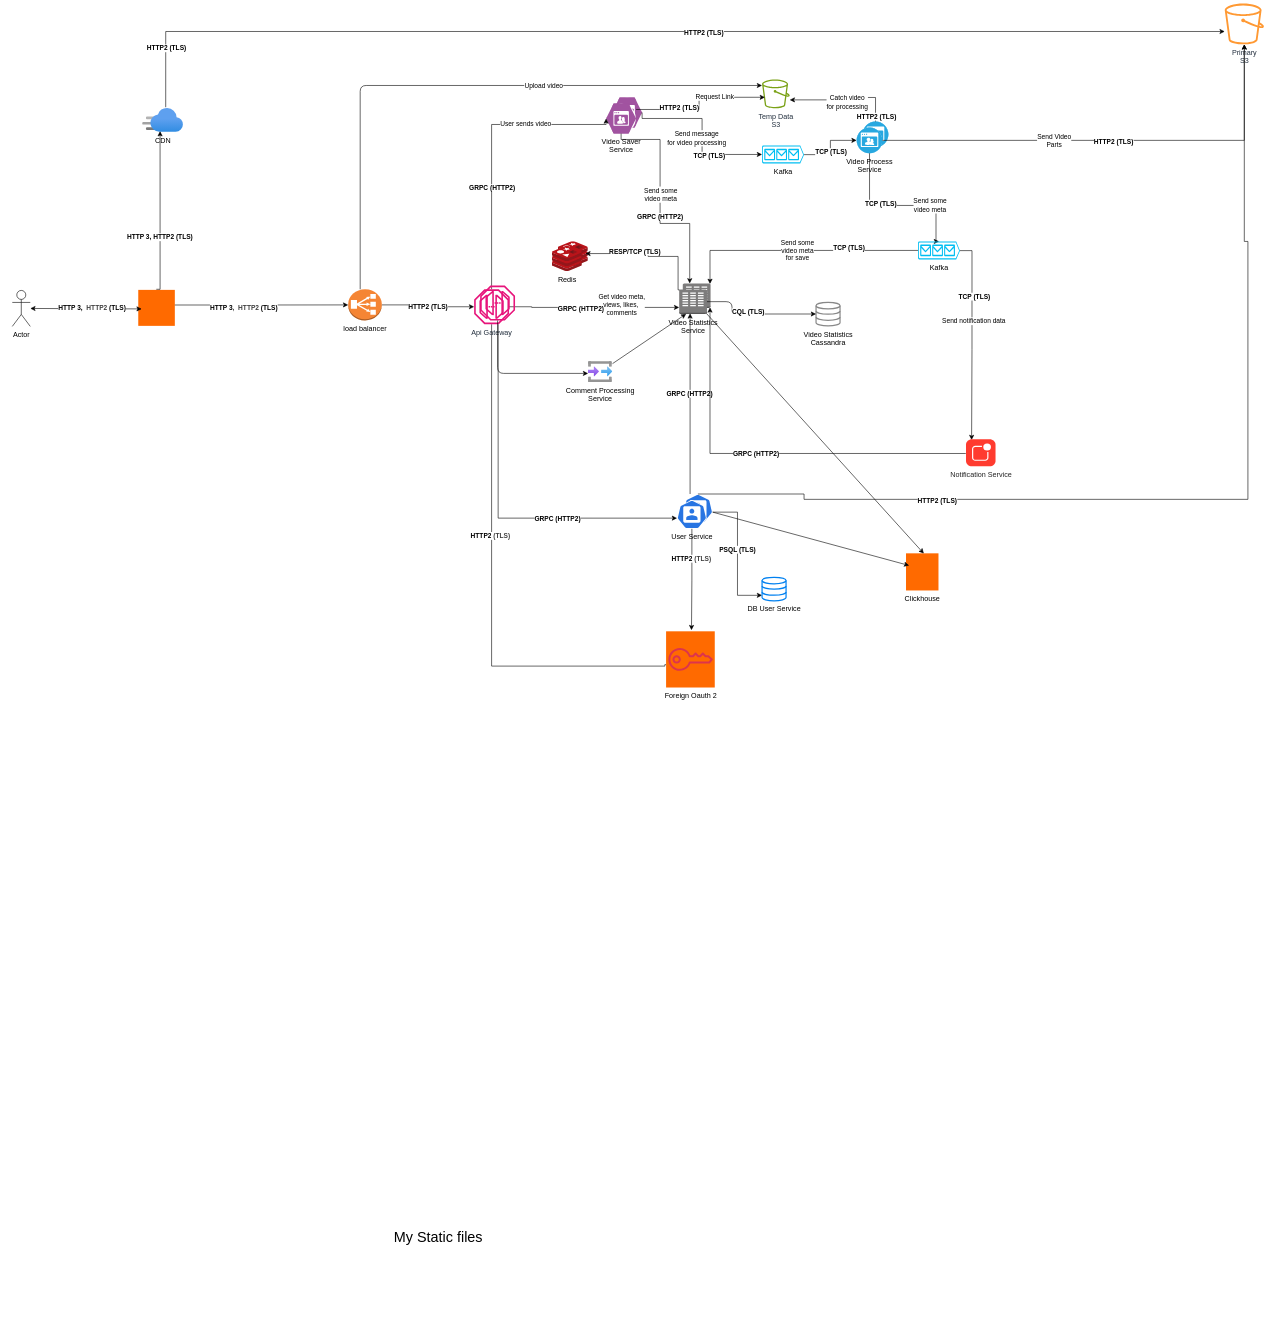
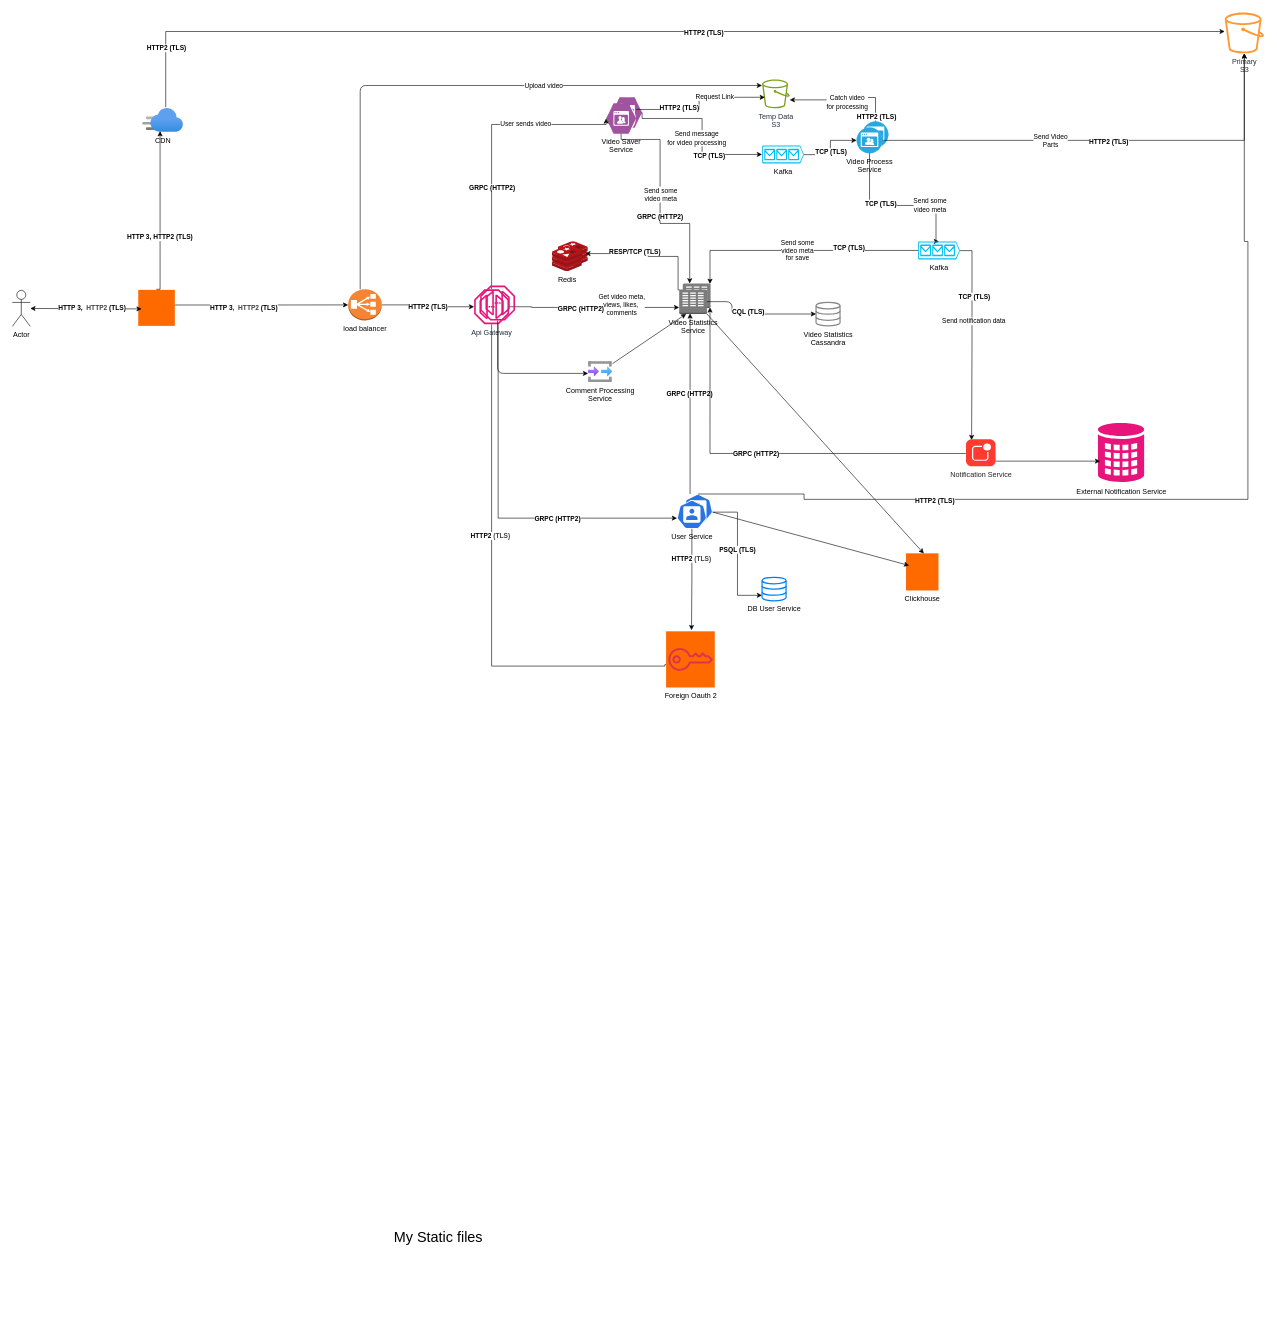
- <mxCell id="27" value="Primary&lt;div&gt;S3&lt;/div&gt;" style="sketch=0;outlineConnect=0;fontColor=#232F3E;gradientColor=none;fillColor=#FF9933;strokeColor=none;dashed=0;verticalLabelPosition=bottom;verticalAlign=top;align=center;html=1;fontSize=12;fontStyle=0;aspect=fixed;pointerEvents=1;shape=mxgraph.aws4.bucket;" parent="1" vertex="1"><mxGeometry x="2041.34" y="5.45" width="65.38" height="68" as="geometry" /></mxCell>
+ <mxCell id="27" value="Primary&lt;div&gt;S3&lt;/div&gt;" style="sketch=0;outlineConnect=0;fontColor=#232F3E;gradientColor=none;fillColor=#FF9933;strokeColor=none;dashed=0;verticalLabelPosition=bottom;verticalAlign=top;align=center;html=1;fontSize=12;fontStyle=0;aspect=fixed;pointerEvents=1;shape=mxgraph.aws4.bucket;" parent="1" vertex="1"><mxGeometry x="2041.34" y="20.45" width="65.38" height="68" as="geometry" /></mxCell>
+ <mxCell id="83" value="External Notification Service" style="sketch=0;html=1;aspect=fixed;strokeColor=none;shadow=0;align=center;fillColor=#E7157B;verticalAlign=top;labelPosition=center;verticalLabelPosition=bottom;shape=mxgraph.gcp2.external_data_center" parent="1" vertex="1"><mxGeometry x="1830" y="704.5" width="77" height="100" as="geometry" /></mxCell>
+ <mxCell id="87" style="edgeStyle=orthogonalEdgeStyle;rounded=0;orthogonalLoop=1;jettySize=auto;html=1;exitX=0.998;exitY=0.728;exitDx=0;exitDy=0;exitPerimeter=0;entryX=0.048;entryY=0.638;entryDx=0;entryDy=0;entryPerimeter=0;" parent="1" source="90" target="83" edge="1"><mxGeometry relative="1" as="geometry"><mxPoint x="1571" y="790" as="sourcePoint" /><Array as="points"><mxPoint x="1640" y="765" /><mxPoint x="1640" y="768" /></Array></mxGeometry></mxCell>
